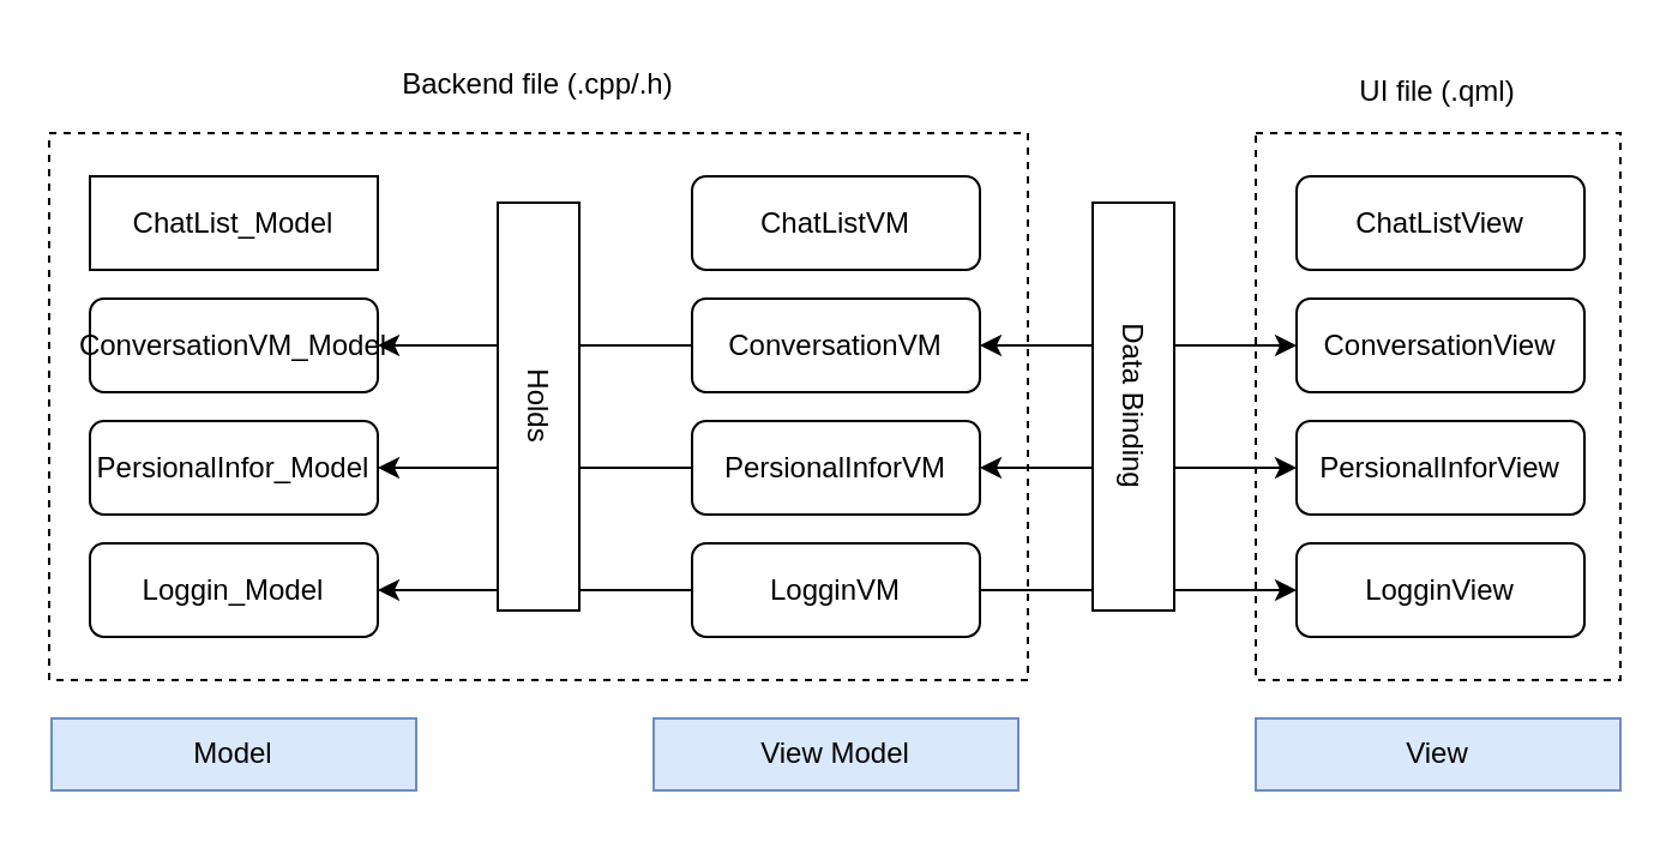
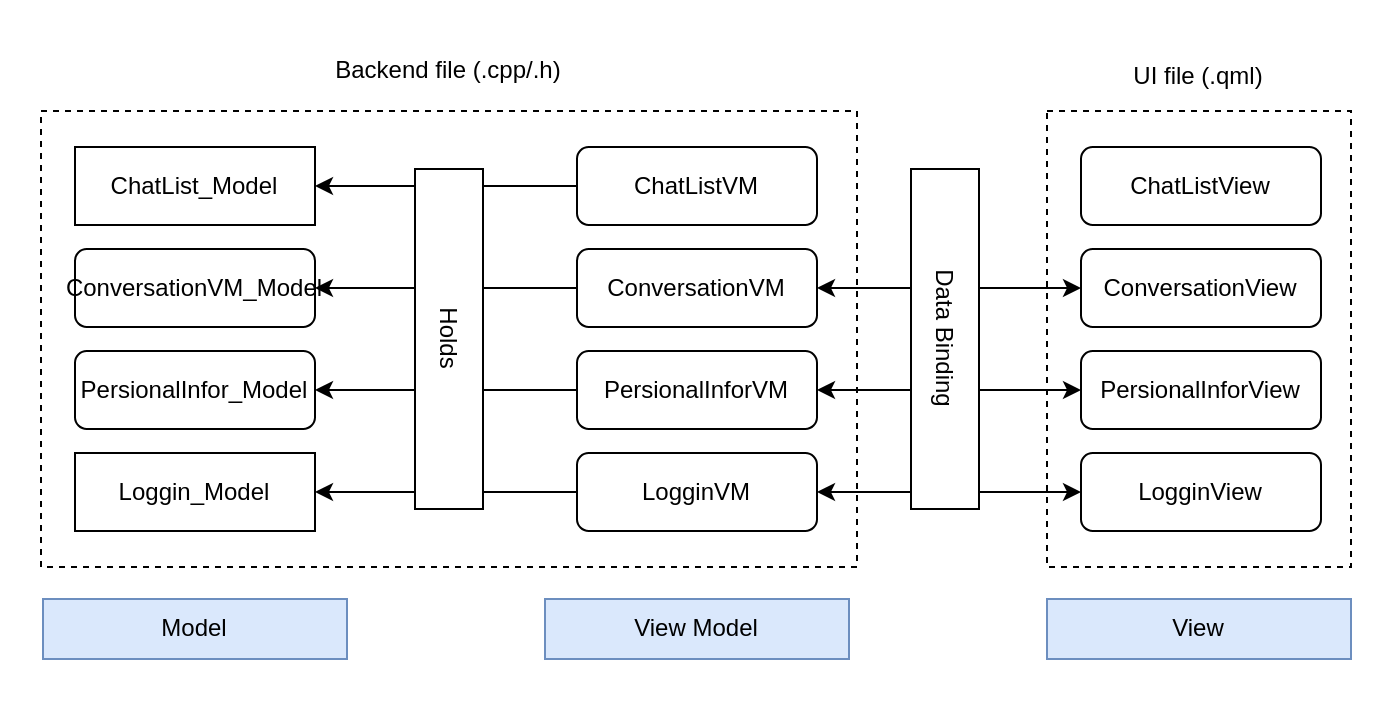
+ <mxCell id="11" style="edgeStyle=orthogonalEdgeStyle;rounded=0;orthogonalLoop=1;jettySize=auto;html=1;exitX=0;exitY=0.5;exitDx=0;exitDy=0;entryX=1;entryY=0.5;entryDx=0;entryDy=0;" edge="1" parent="1" source="12" target="20"><mxGeometry relative="1" as="geometry" /></mxCell>
- <mxCell id="23" value="Loggin_Model" style="rounded=1;whiteSpace=wrap;html=1;" vertex="1" parent="1"><mxGeometry x="37" y="226" width="120" height="39" as="geometry" /></mxCell>
+ <mxCell id="23" value="Loggin_Model" style="whiteSpace=wrap;html=1;rounded=0;" vertex="1" parent="1"><mxGeometry x="37" y="226" width="120" height="39" as="geometry" /></mxCell>
- <mxCell id="8" style="edgeStyle=orthogonalEdgeStyle;rounded=0;orthogonalLoop=1;jettySize=auto;html=1;exitX=0;exitY=0.5;exitDx=0;exitDy=0;entryX=1;entryY=0.5;entryDx=0;entryDy=0;startArrow=classic;startFill=1;endArrow=none;" edge="1" parent="1" source="9" target="18"><mxGeometry relative="1" as="geometry" /></mxCell>
+ <mxCell id="8" style="edgeStyle=orthogonalEdgeStyle;rounded=0;orthogonalLoop=1;jettySize=auto;html=1;exitX=0;exitY=0.5;exitDx=0;exitDy=0;entryX=1;entryY=0.5;entryDx=0;entryDy=0;startArrow=classic;startFill=1;" edge="1" parent="1" source="9" target="18"><mxGeometry relative="1" as="geometry" /></mxCell>
